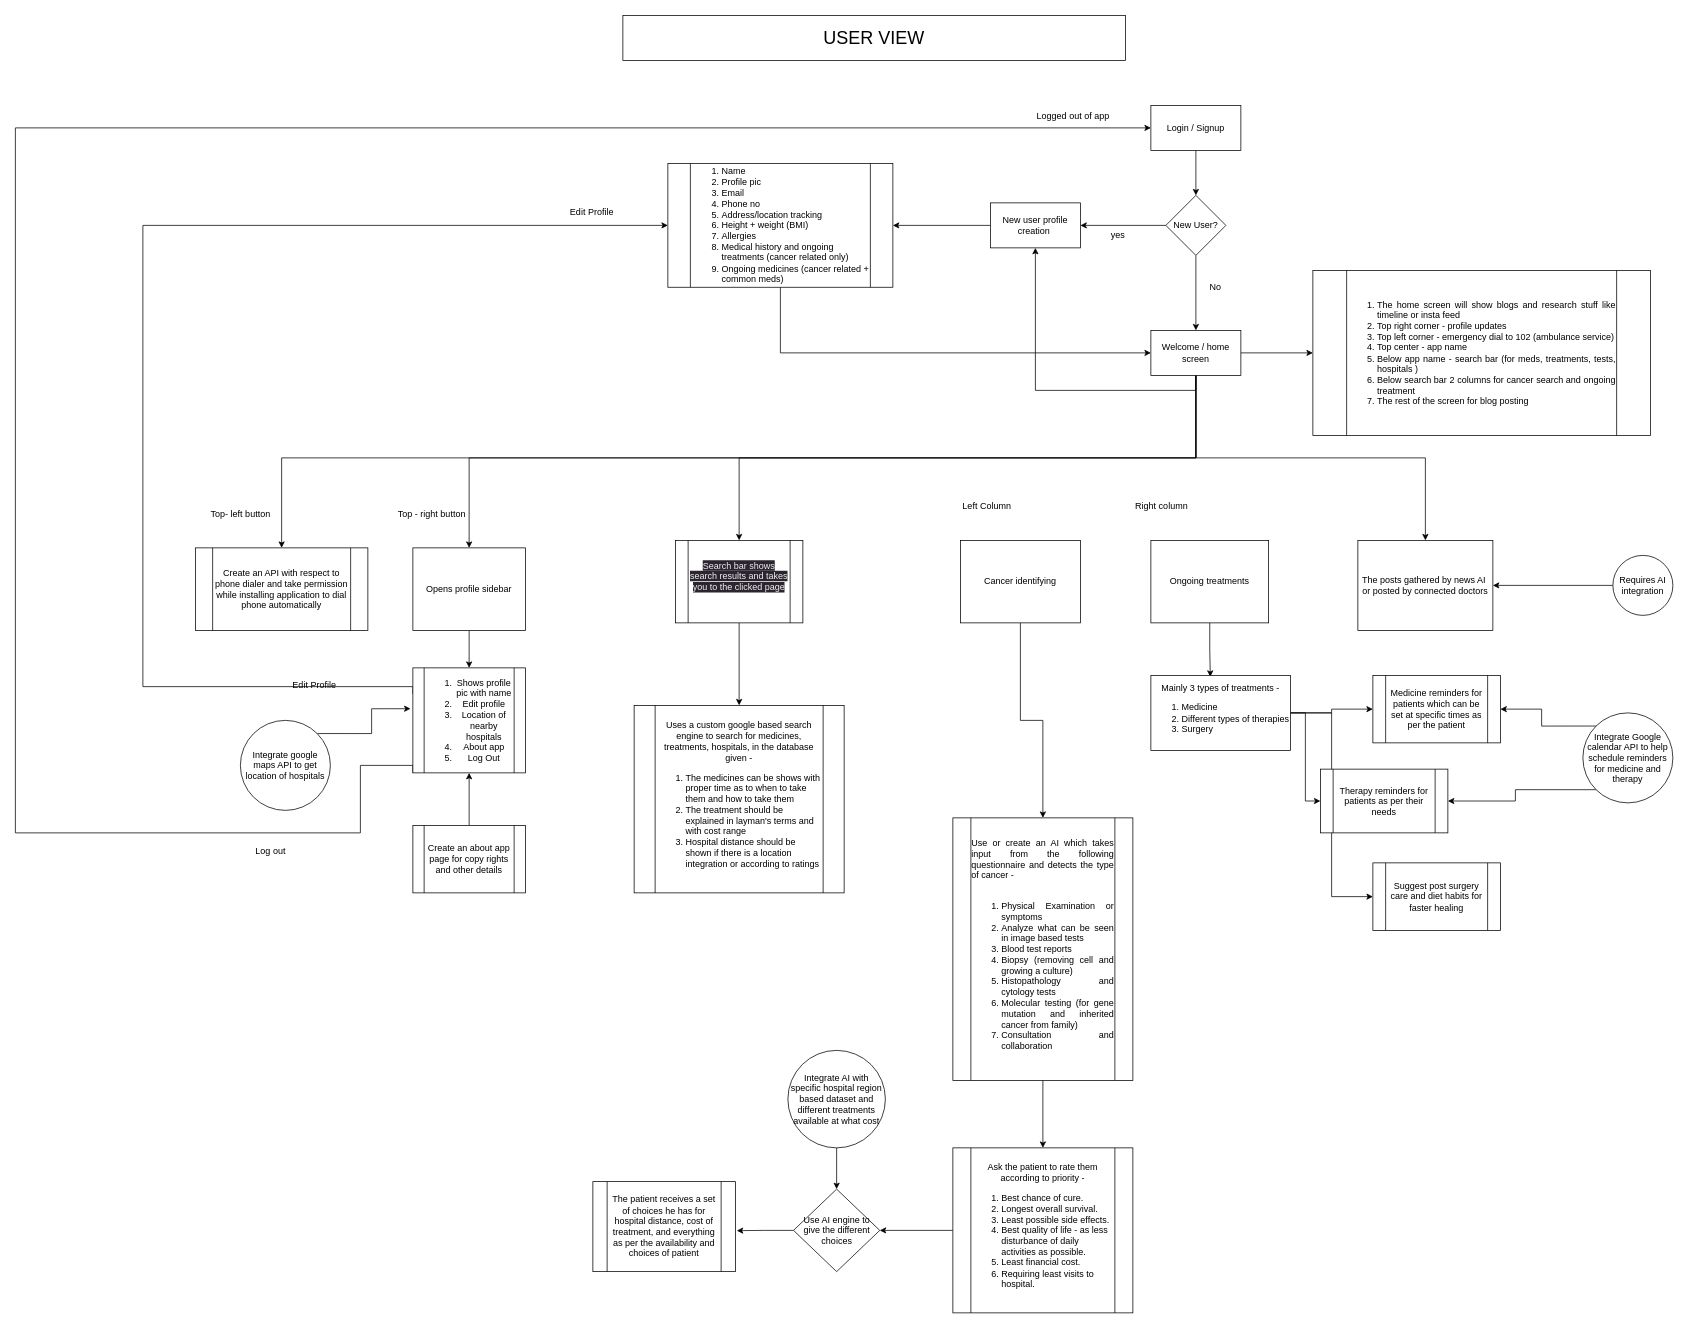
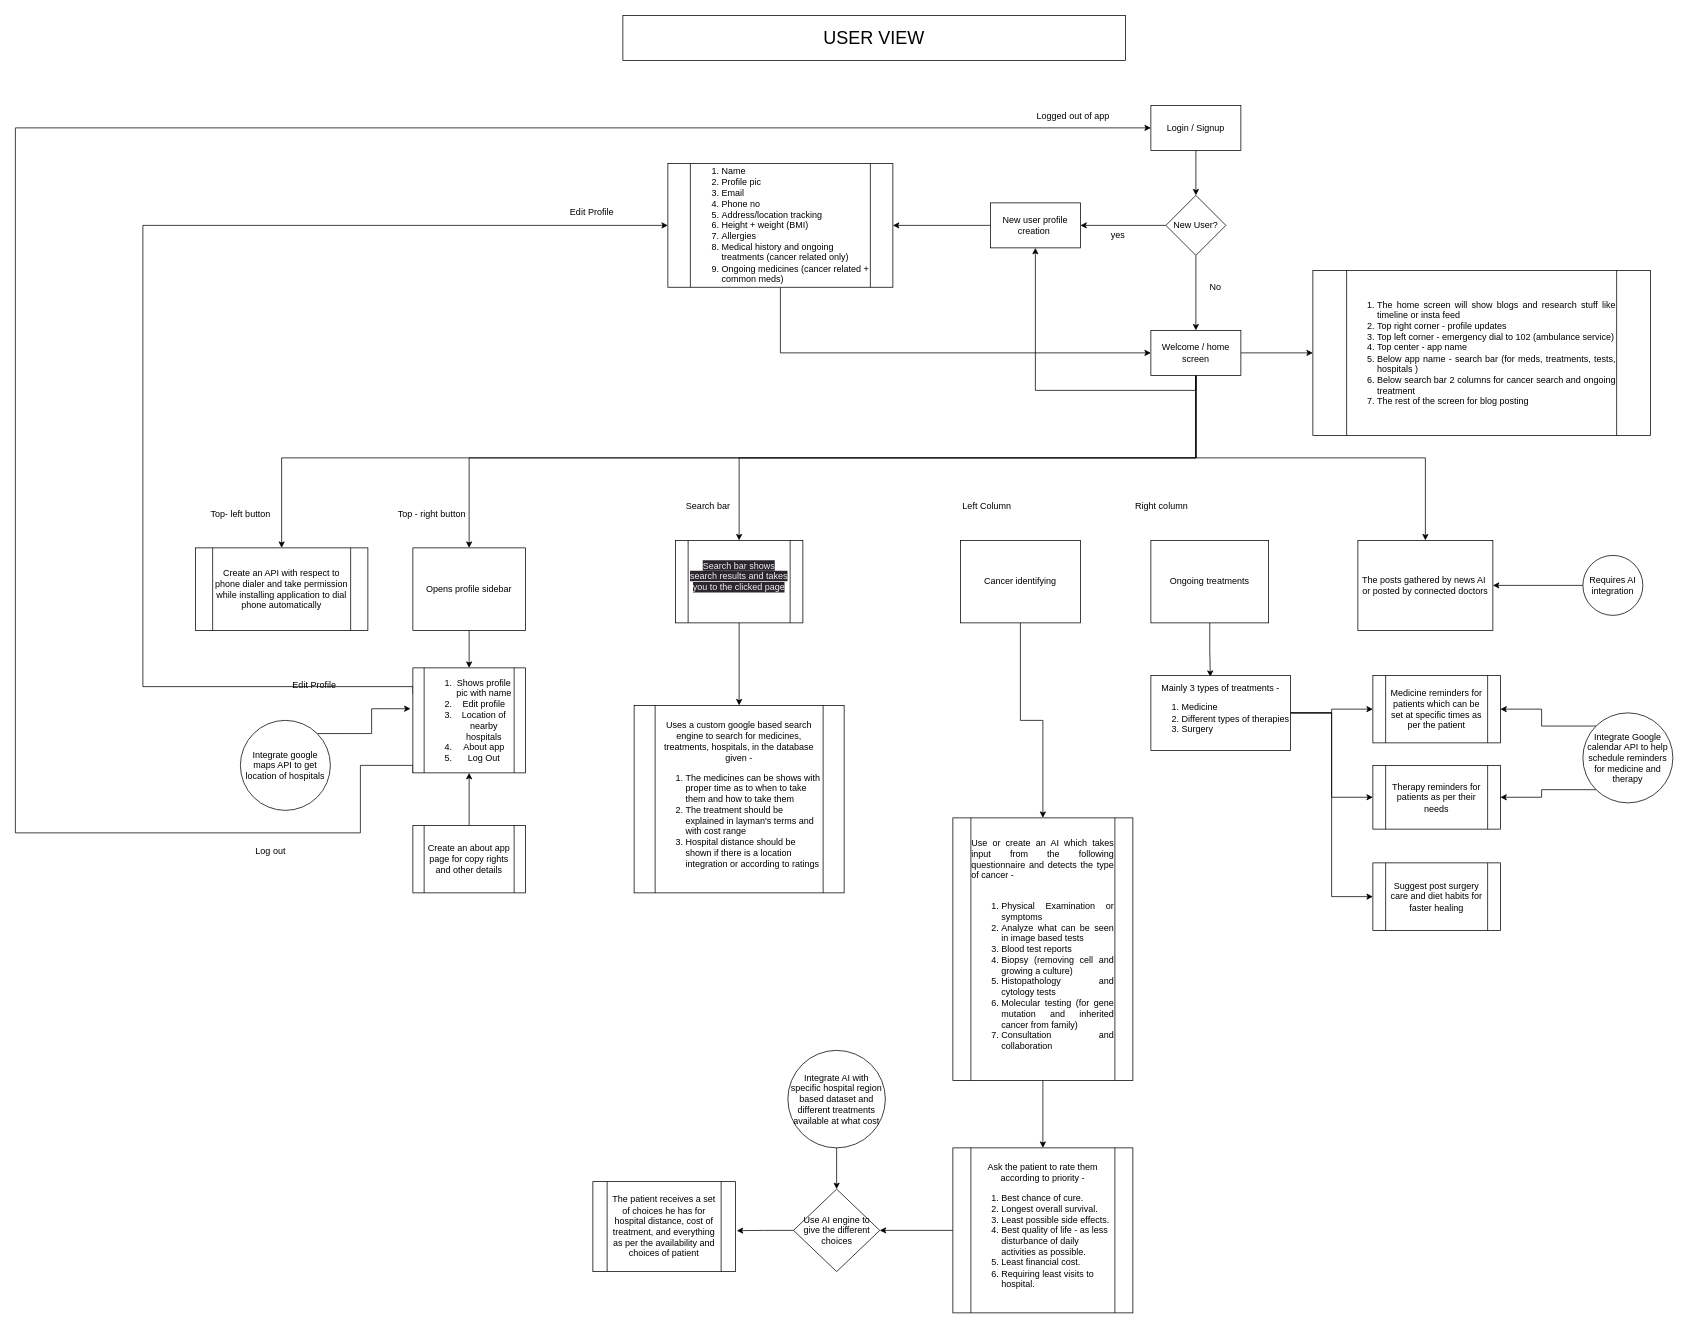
+ <mxCell id="30" value="Search bar&amp;nbsp;" style="text;html=1;align=center;verticalAlign=middle;resizable=0;points=[];autosize=1;strokeColor=none;fillColor=none;" vertex="1" parent="1"><mxGeometry x="900" y="660" width="90" height="30" as="geometry" /></mxCell>
- <mxCell id="37" value="Requires AI integration" style="ellipse;whiteSpace=wrap;html=1;aspect=fixed;" vertex="1" parent="1"><mxGeometry x="2150" y="740" width="80" height="80" as="geometry" /></mxCell>
+ <mxCell id="37" value="Requires AI integration" style="ellipse;whiteSpace=wrap;html=1;aspect=fixed;" vertex="1" parent="1"><mxGeometry x="2110" y="740" width="80" height="80" as="geometry" /></mxCell>
- <mxCell id="58" value="Therapy reminders for patients as per their needs" style="shape=process;whiteSpace=wrap;html=1;backgroundOutline=1;" vertex="1" parent="1"><mxGeometry x="1760" y="1025" width="170" height="85" as="geometry" /></mxCell>
+ <mxCell id="58" value="Therapy reminders for patients as per their needs" style="shape=process;whiteSpace=wrap;html=1;backgroundOutline=1;" vertex="1" parent="1"><mxGeometry x="1830" y="1020" width="170" height="85" as="geometry" /></mxCell>
